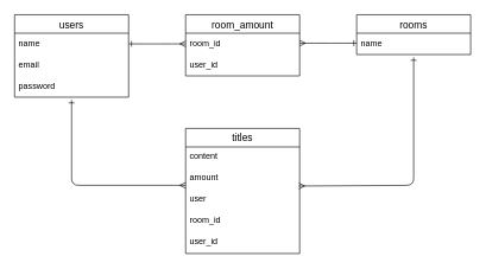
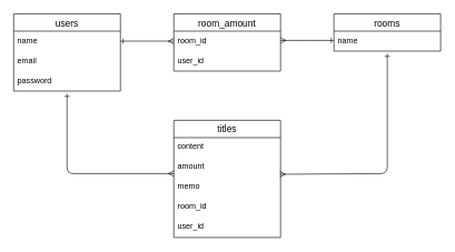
- <mxCell id="14" value="user" style="text;strokeColor=none;fillColor=none;spacingLeft=4;spacingRight=4;overflow=hidden;rotatable=0;points=[[0,0.5],[1,0.5]];portConstraint=eastwest;fontSize=12;" vertex="1" parent="11"><mxGeometry y="86" width="160" height="30" as="geometry" /></mxCell>
+ <mxCell id="14" value="memo" style="text;strokeColor=none;fillColor=none;spacingLeft=4;spacingRight=4;overflow=hidden;rotatable=0;points=[[0,0.5],[1,0.5]];portConstraint=eastwest;fontSize=12;" vertex="1" parent="11"><mxGeometry y="86" width="160" height="30" as="geometry" /></mxCell>
